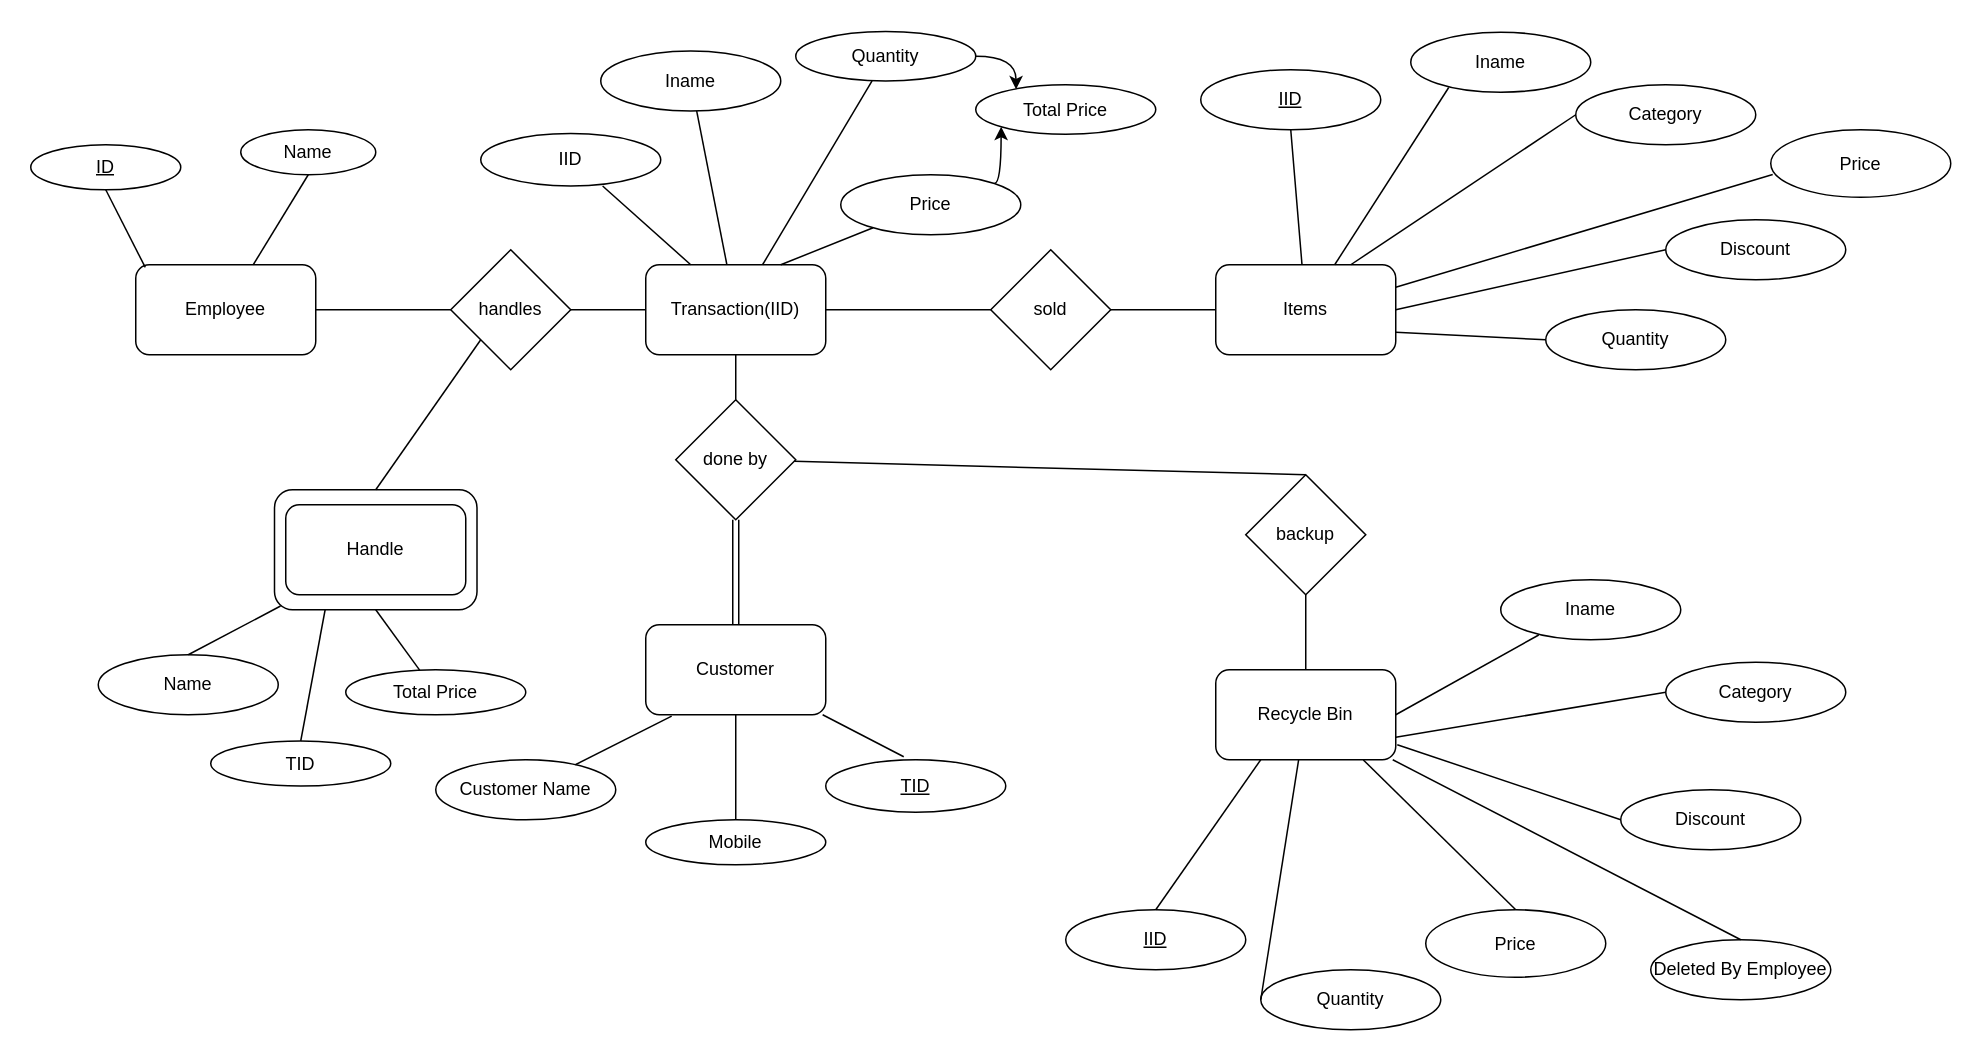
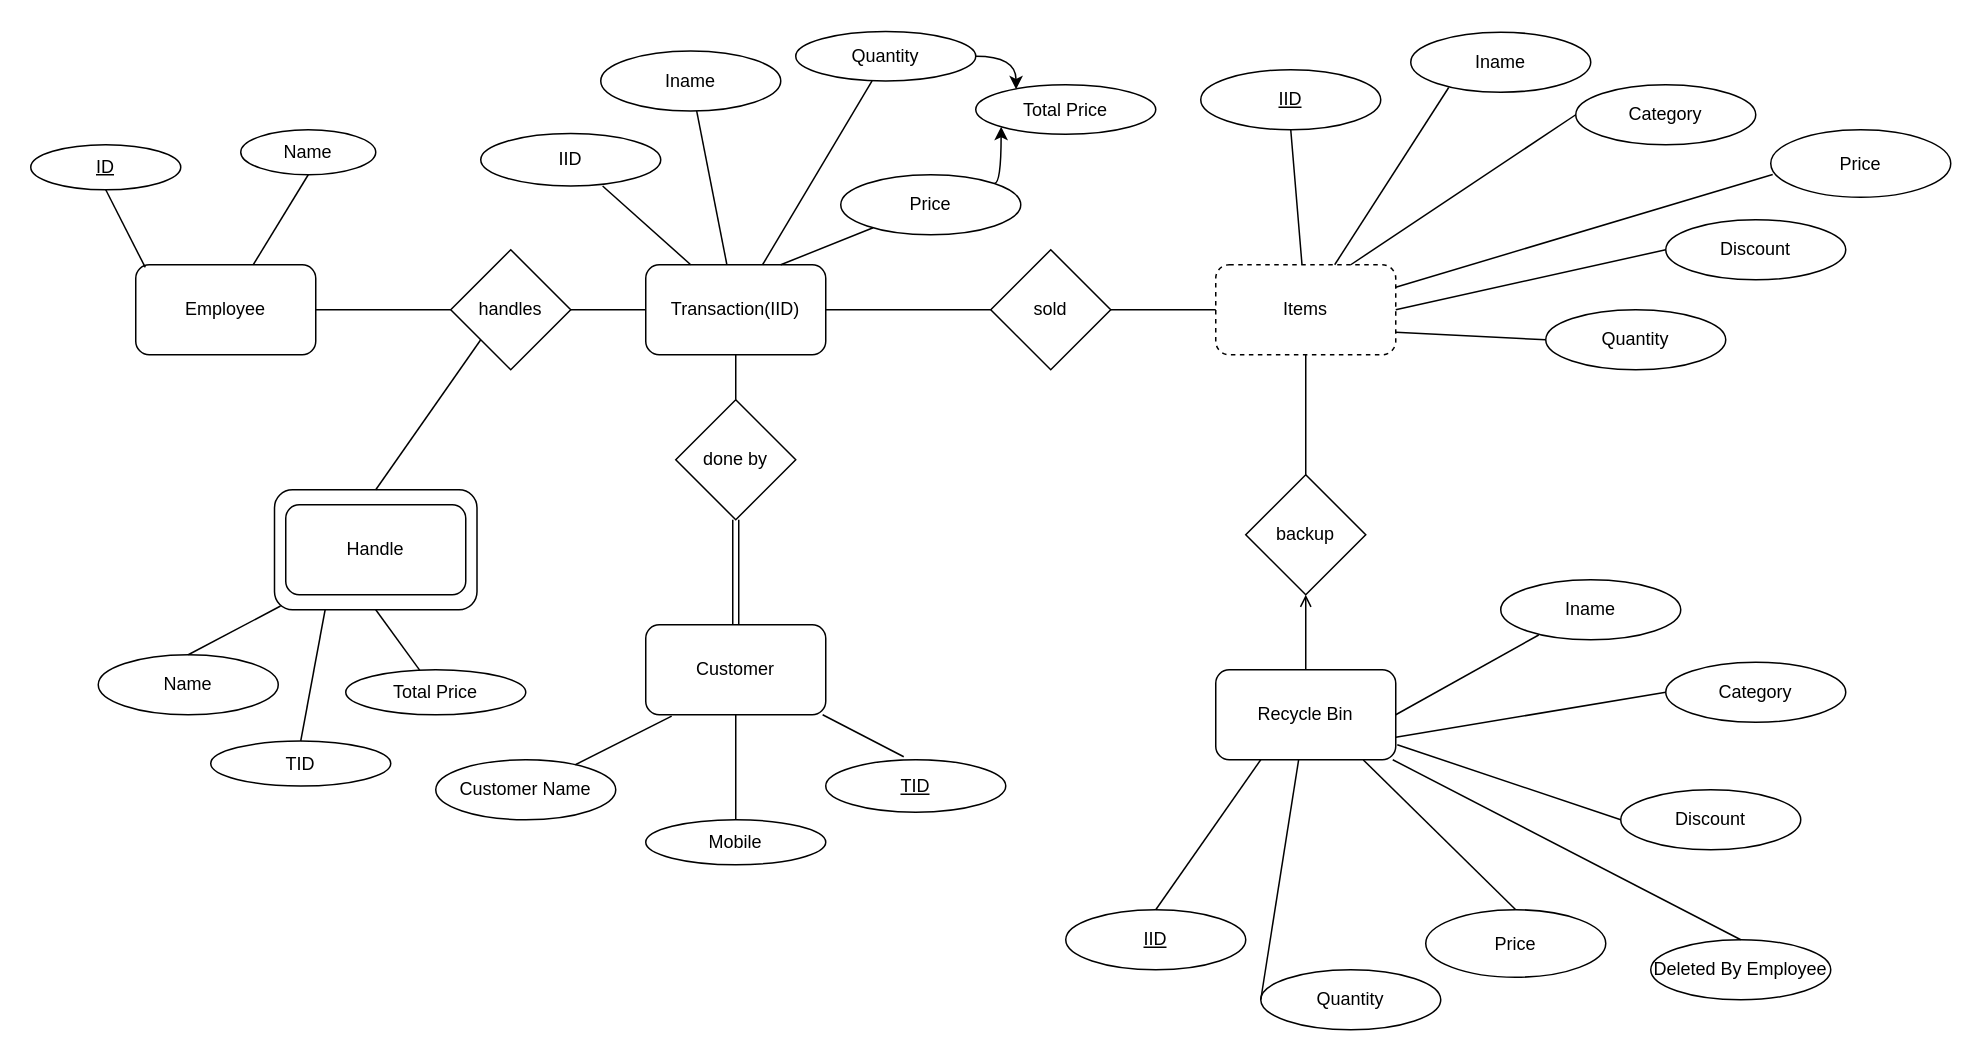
- <mxCell id="14" value="Items" style="rounded=1;whiteSpace=wrap;html=1;" vertex="1" parent="1"><mxGeometry x="810" y="176" width="120" height="60" as="geometry" /></mxCell>
+ <mxCell id="14" value="Items" style="rounded=1;whiteSpace=wrap;html=1;dashed=1;" vertex="1" parent="1"><mxGeometry x="810" y="176" width="120" height="60" as="geometry" /></mxCell>
- <mxCell id="58" value="" style="endArrow=none;html=1;exitX=0.5;exitY=0;exitDx=0;exitDy=0;" edge="1" parent="1" source="57" target="10"><mxGeometry width="50" height="50" relative="1" as="geometry"><mxPoint x="500" y="646" as="sourcePoint" /><mxPoint x="550" y="596" as="targetPoint" /></mxGeometry></mxCell>
+ <mxCell id="58" value="" style="endArrow=none;html=1;entryX=0.5;entryY=1;entryDx=0;entryDy=0;exitX=0.5;exitY=0;exitDx=0;exitDy=0;" edge="1" parent="1" source="57" target="14"><mxGeometry width="50" height="50" relative="1" as="geometry"><mxPoint x="500" y="646" as="sourcePoint" /><mxPoint x="550" y="596" as="targetPoint" /></mxGeometry></mxCell>
- <mxCell id="60" value="" style="endArrow=none;html=1;entryX=0.5;entryY=1;entryDx=0;entryDy=0;" edge="1" parent="1" source="59" target="57"><mxGeometry width="50" height="50" relative="1" as="geometry"><mxPoint x="340" y="646" as="sourcePoint" /><mxPoint x="390" y="596" as="targetPoint" /></mxGeometry></mxCell>
+ <mxCell id="60" value="" style="endArrow=open;html=1;entryX=0.5;entryY=1;entryDx=0;entryDy=0;" edge="1" parent="1" source="59" target="57"><mxGeometry width="50" height="50" relative="1" as="geometry"><mxPoint x="340" y="646" as="sourcePoint" /><mxPoint x="390" y="596" as="targetPoint" /></mxGeometry></mxCell>
